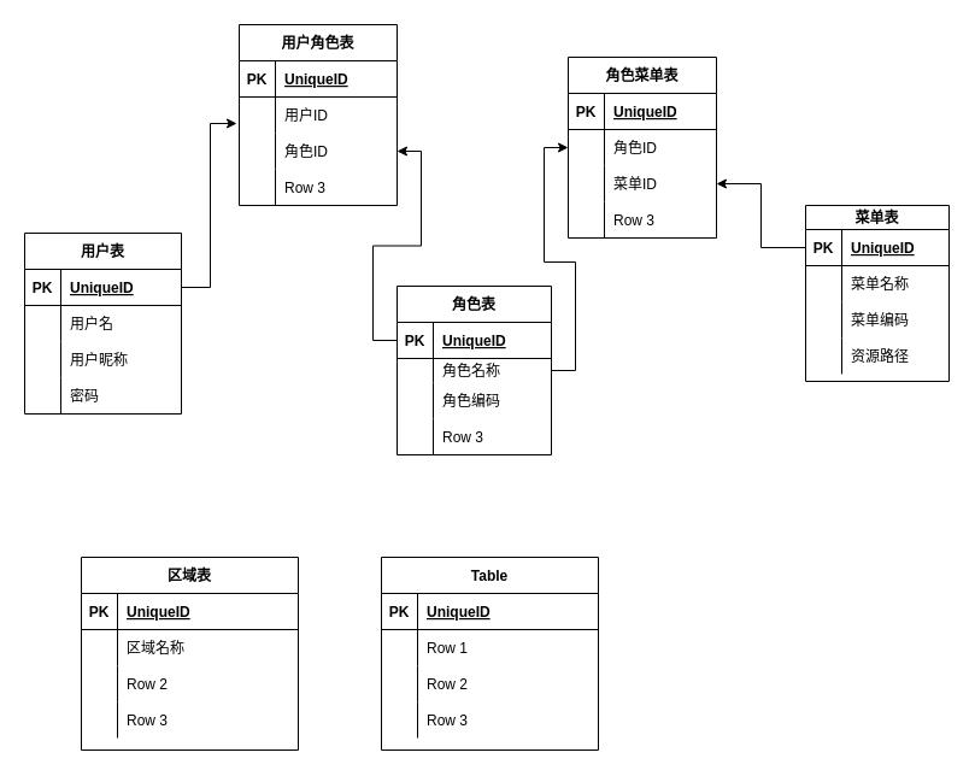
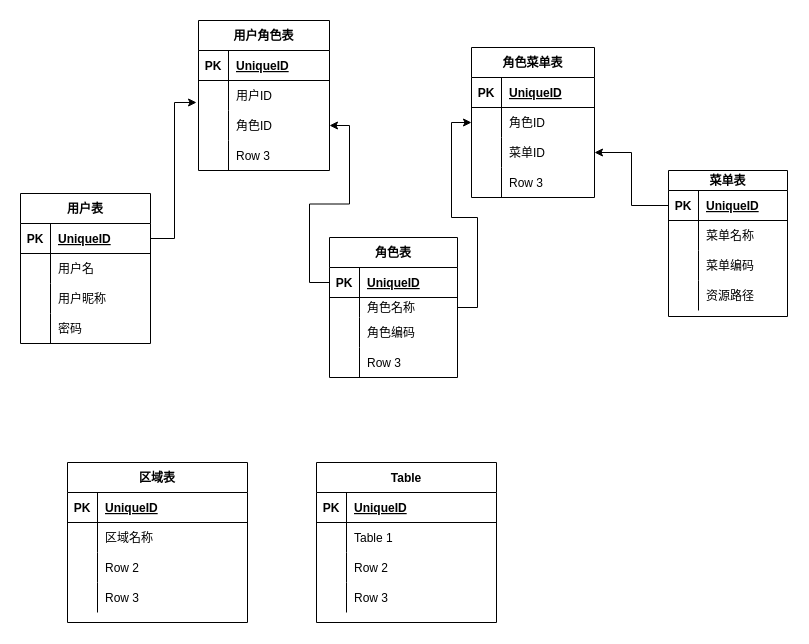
- <mxCell id="90" value="Row 1" style="shape=partialRectangle;connectable=0;fillColor=none;top=0;left=0;bottom=0;right=0;align=left;spacingLeft=6;overflow=hidden;" vertex="1" parent="88"><mxGeometry x="30" width="150" height="30" as="geometry"><mxRectangle width="150" height="30" as="alternateBounds" /></mxGeometry></mxCell>
+ <mxCell id="90" value="Table 1" style="shape=partialRectangle;connectable=0;fillColor=none;top=0;left=0;bottom=0;right=0;align=left;spacingLeft=6;overflow=hidden;" vertex="1" parent="88"><mxGeometry x="30" width="150" height="30" as="geometry"><mxRectangle width="150" height="30" as="alternateBounds" /></mxGeometry></mxCell>
